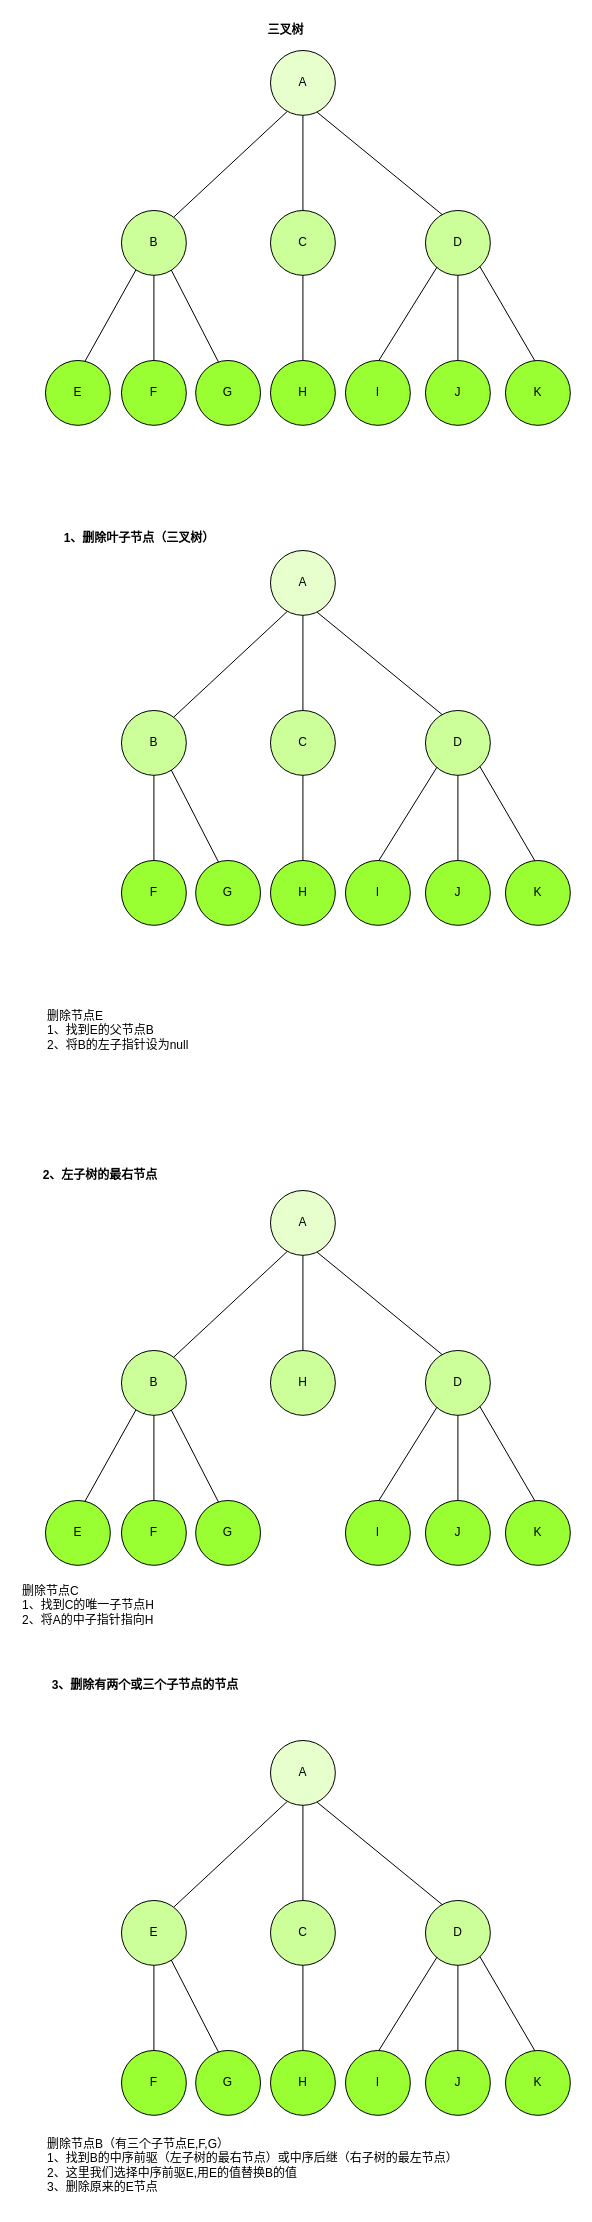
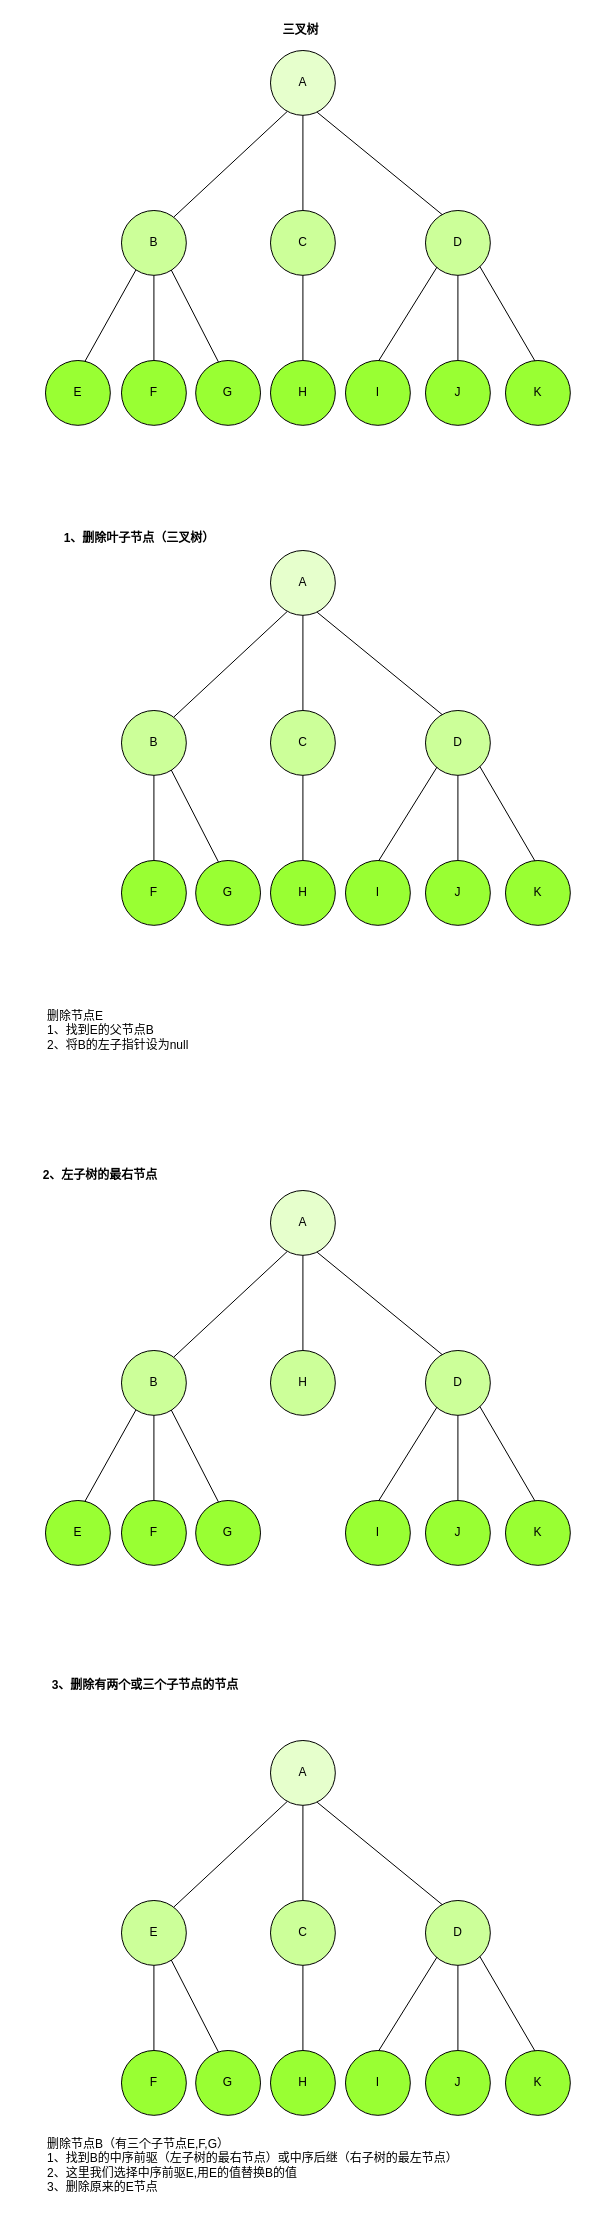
- <mxCell id="2" value="&lt;b&gt;三叉树&lt;/b&gt;" style="text;strokeColor=none;align=center;fillColor=none;html=1;verticalAlign=middle;whiteSpace=wrap;rounded=0;" vertex="1" parent="1"><mxGeometry x="259" y="20" width="52.59" height="20" as="geometry" /></mxCell>
+ <mxCell id="2" value="&lt;b&gt;三叉树&lt;/b&gt;" style="text;strokeColor=none;align=center;fillColor=none;html=1;verticalAlign=middle;whiteSpace=wrap;rounded=0;" vertex="1" parent="1"><mxGeometry x="274" y="20" width="52.59" height="20" as="geometry" /></mxCell>
- <mxCell id="89" value="&lt;div&gt;删除节点C&lt;/div&gt;&lt;div&gt;1、找到C的唯一子节点H&lt;/div&gt;&lt;div&gt;2、将A的中子指针指向H&lt;/div&gt;" style="text;strokeColor=none;align=left;fillColor=none;html=1;verticalAlign=middle;whiteSpace=wrap;rounded=0;" vertex="1" parent="1"><mxGeometry x="20" y="1580" width="150" height="50" as="geometry" /></mxCell>
